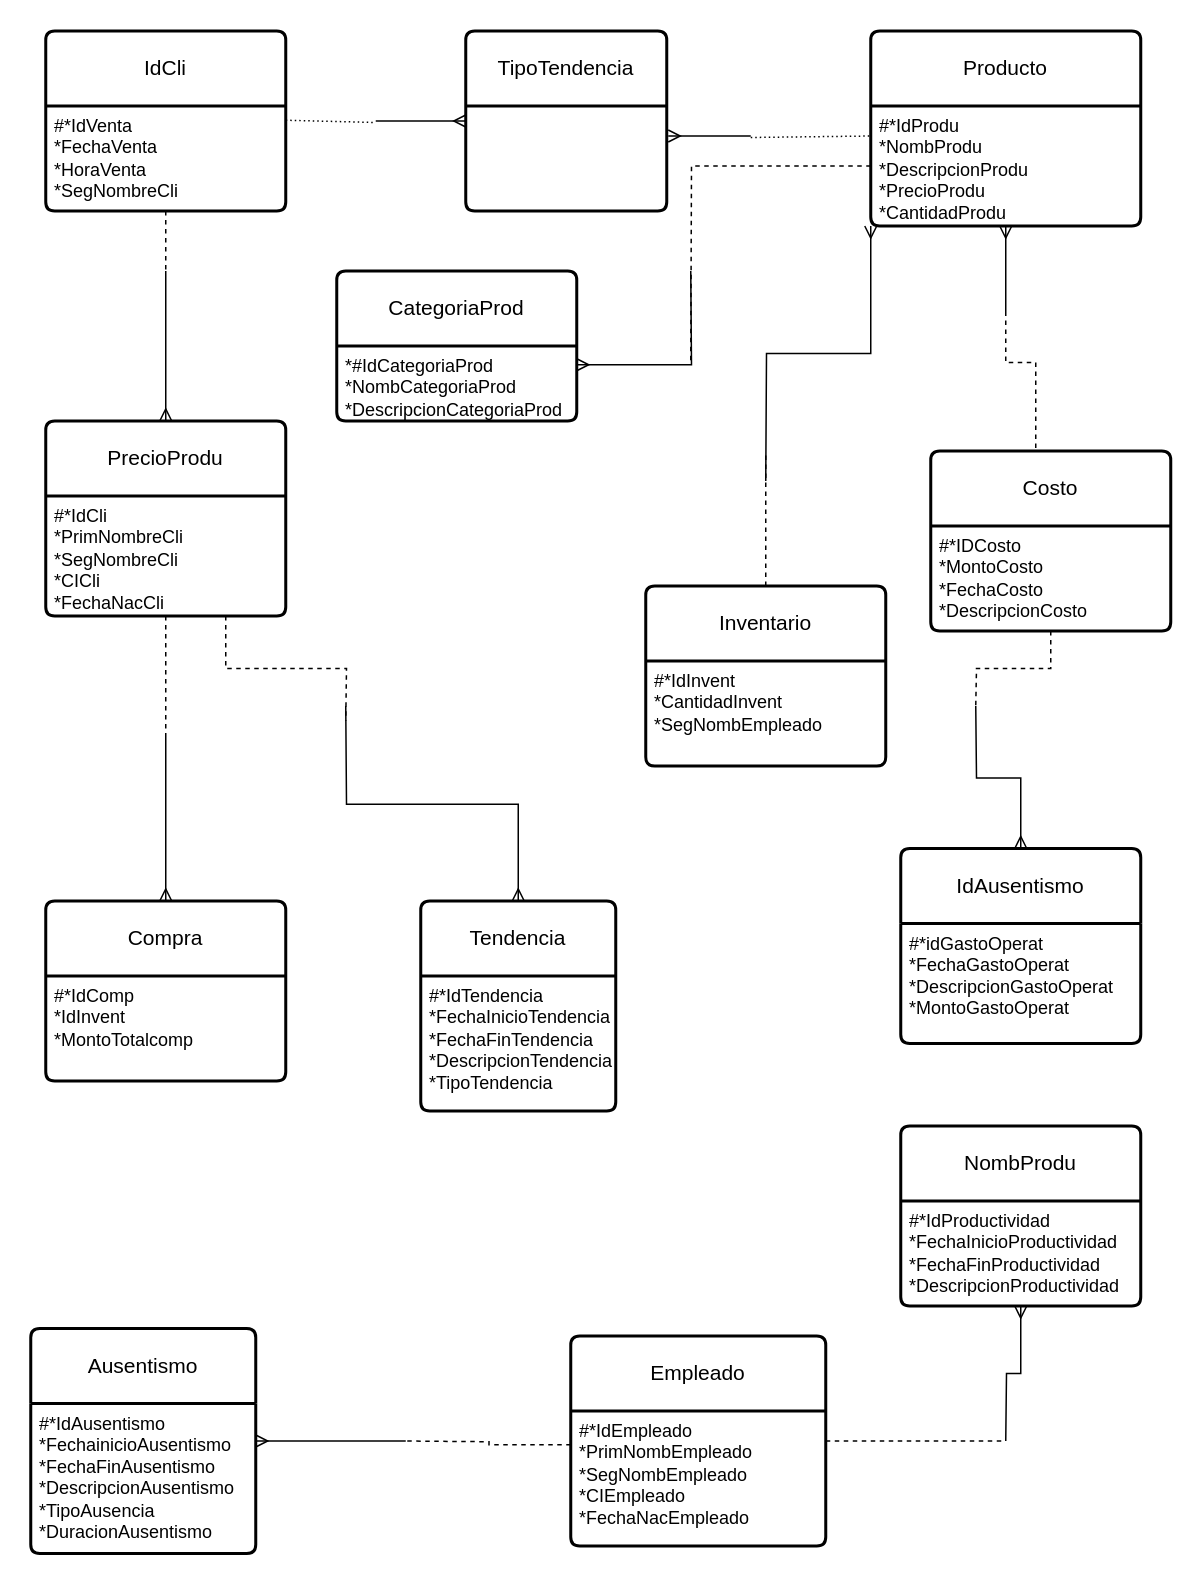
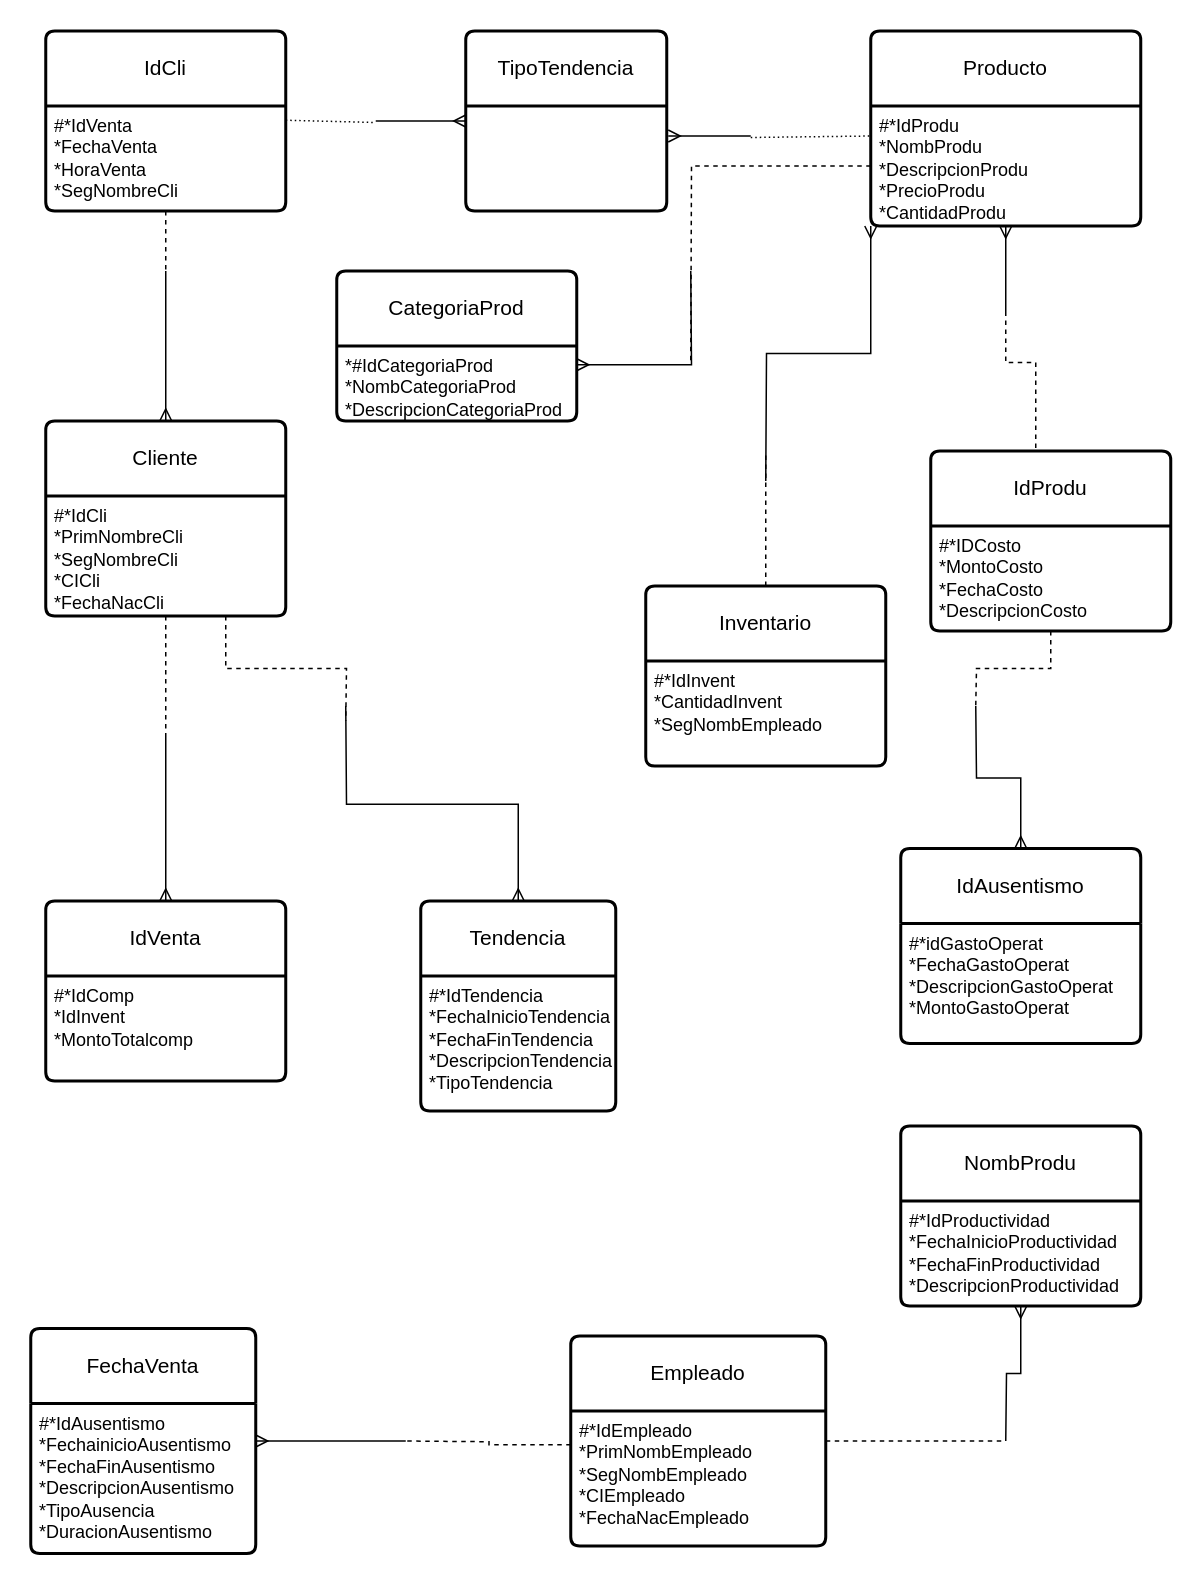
- <mxCell id="11" value="PrecioProdu" style="swimlane;childLayout=stackLayout;horizontal=1;startSize=50;horizontalStack=0;rounded=1;fontSize=14;fontStyle=0;strokeWidth=2;resizeParent=0;resizeLast=1;shadow=0;dashed=0;align=center;arcSize=4;whiteSpace=wrap;html=1;" parent="1" vertex="1"><mxGeometry x="30" y="280" width="160" height="130" as="geometry" /></mxCell>
+ <mxCell id="11" value="Cliente" style="swimlane;childLayout=stackLayout;horizontal=1;startSize=50;horizontalStack=0;rounded=1;fontSize=14;fontStyle=0;strokeWidth=2;resizeParent=0;resizeLast=1;shadow=0;dashed=0;align=center;arcSize=4;whiteSpace=wrap;html=1;" parent="1" vertex="1"><mxGeometry x="30" y="280" width="160" height="130" as="geometry" /></mxCell>
- <mxCell id="29" value="Costo" style="swimlane;childLayout=stackLayout;horizontal=1;startSize=50;horizontalStack=0;rounded=1;fontSize=14;fontStyle=0;strokeWidth=2;resizeParent=0;resizeLast=1;shadow=0;dashed=0;align=center;arcSize=4;whiteSpace=wrap;html=1;" parent="1" vertex="1"><mxGeometry x="620" y="300" width="160" height="120" as="geometry" /></mxCell>
+ <mxCell id="29" value="IdProdu" style="swimlane;childLayout=stackLayout;horizontal=1;startSize=50;horizontalStack=0;rounded=1;fontSize=14;fontStyle=0;strokeWidth=2;resizeParent=0;resizeLast=1;shadow=0;dashed=0;align=center;arcSize=4;whiteSpace=wrap;html=1;" parent="1" vertex="1"><mxGeometry x="620" y="300" width="160" height="120" as="geometry" /></mxCell>
- <mxCell id="20" value="Compra" style="swimlane;childLayout=stackLayout;horizontal=1;startSize=50;horizontalStack=0;rounded=1;fontSize=14;fontStyle=0;strokeWidth=2;resizeParent=0;resizeLast=1;shadow=0;dashed=0;align=center;arcSize=4;whiteSpace=wrap;html=1;" parent="1" vertex="1"><mxGeometry x="30" y="600" width="160" height="120" as="geometry" /></mxCell>
+ <mxCell id="20" value="IdVenta" style="swimlane;childLayout=stackLayout;horizontal=1;startSize=50;horizontalStack=0;rounded=1;fontSize=14;fontStyle=0;strokeWidth=2;resizeParent=0;resizeLast=1;shadow=0;dashed=0;align=center;arcSize=4;whiteSpace=wrap;html=1;" parent="1" vertex="1"><mxGeometry x="30" y="600" width="160" height="120" as="geometry" /></mxCell>
- <mxCell id="31" value="Ausentismo" style="swimlane;childLayout=stackLayout;horizontal=1;startSize=50;horizontalStack=0;rounded=1;fontSize=14;fontStyle=0;strokeWidth=2;resizeParent=0;resizeLast=1;shadow=0;dashed=0;align=center;arcSize=4;whiteSpace=wrap;html=1;" parent="1" vertex="1"><mxGeometry x="20" y="885" width="150" height="150" as="geometry" /></mxCell>
+ <mxCell id="31" value="FechaVenta" style="swimlane;childLayout=stackLayout;horizontal=1;startSize=50;horizontalStack=0;rounded=1;fontSize=14;fontStyle=0;strokeWidth=2;resizeParent=0;resizeLast=1;shadow=0;dashed=0;align=center;arcSize=4;whiteSpace=wrap;html=1;" parent="1" vertex="1"><mxGeometry x="20" y="885" width="150" height="150" as="geometry" /></mxCell>
